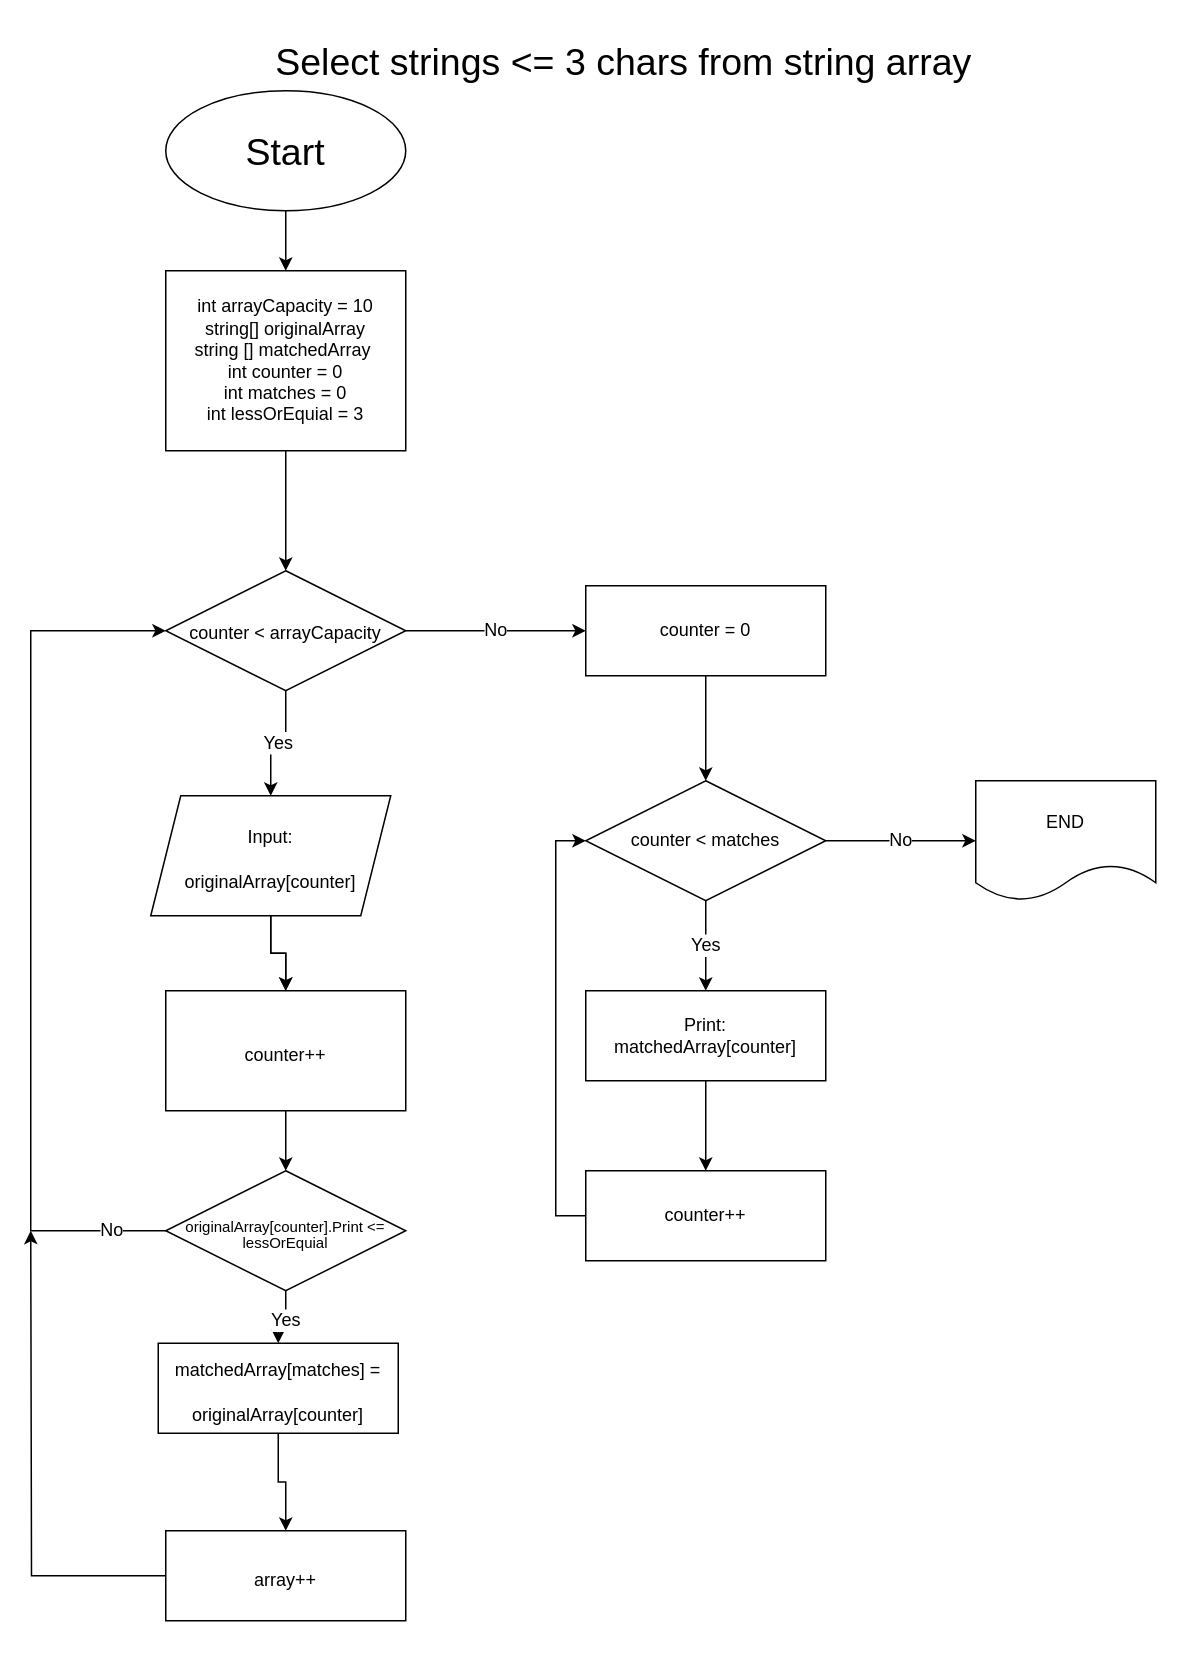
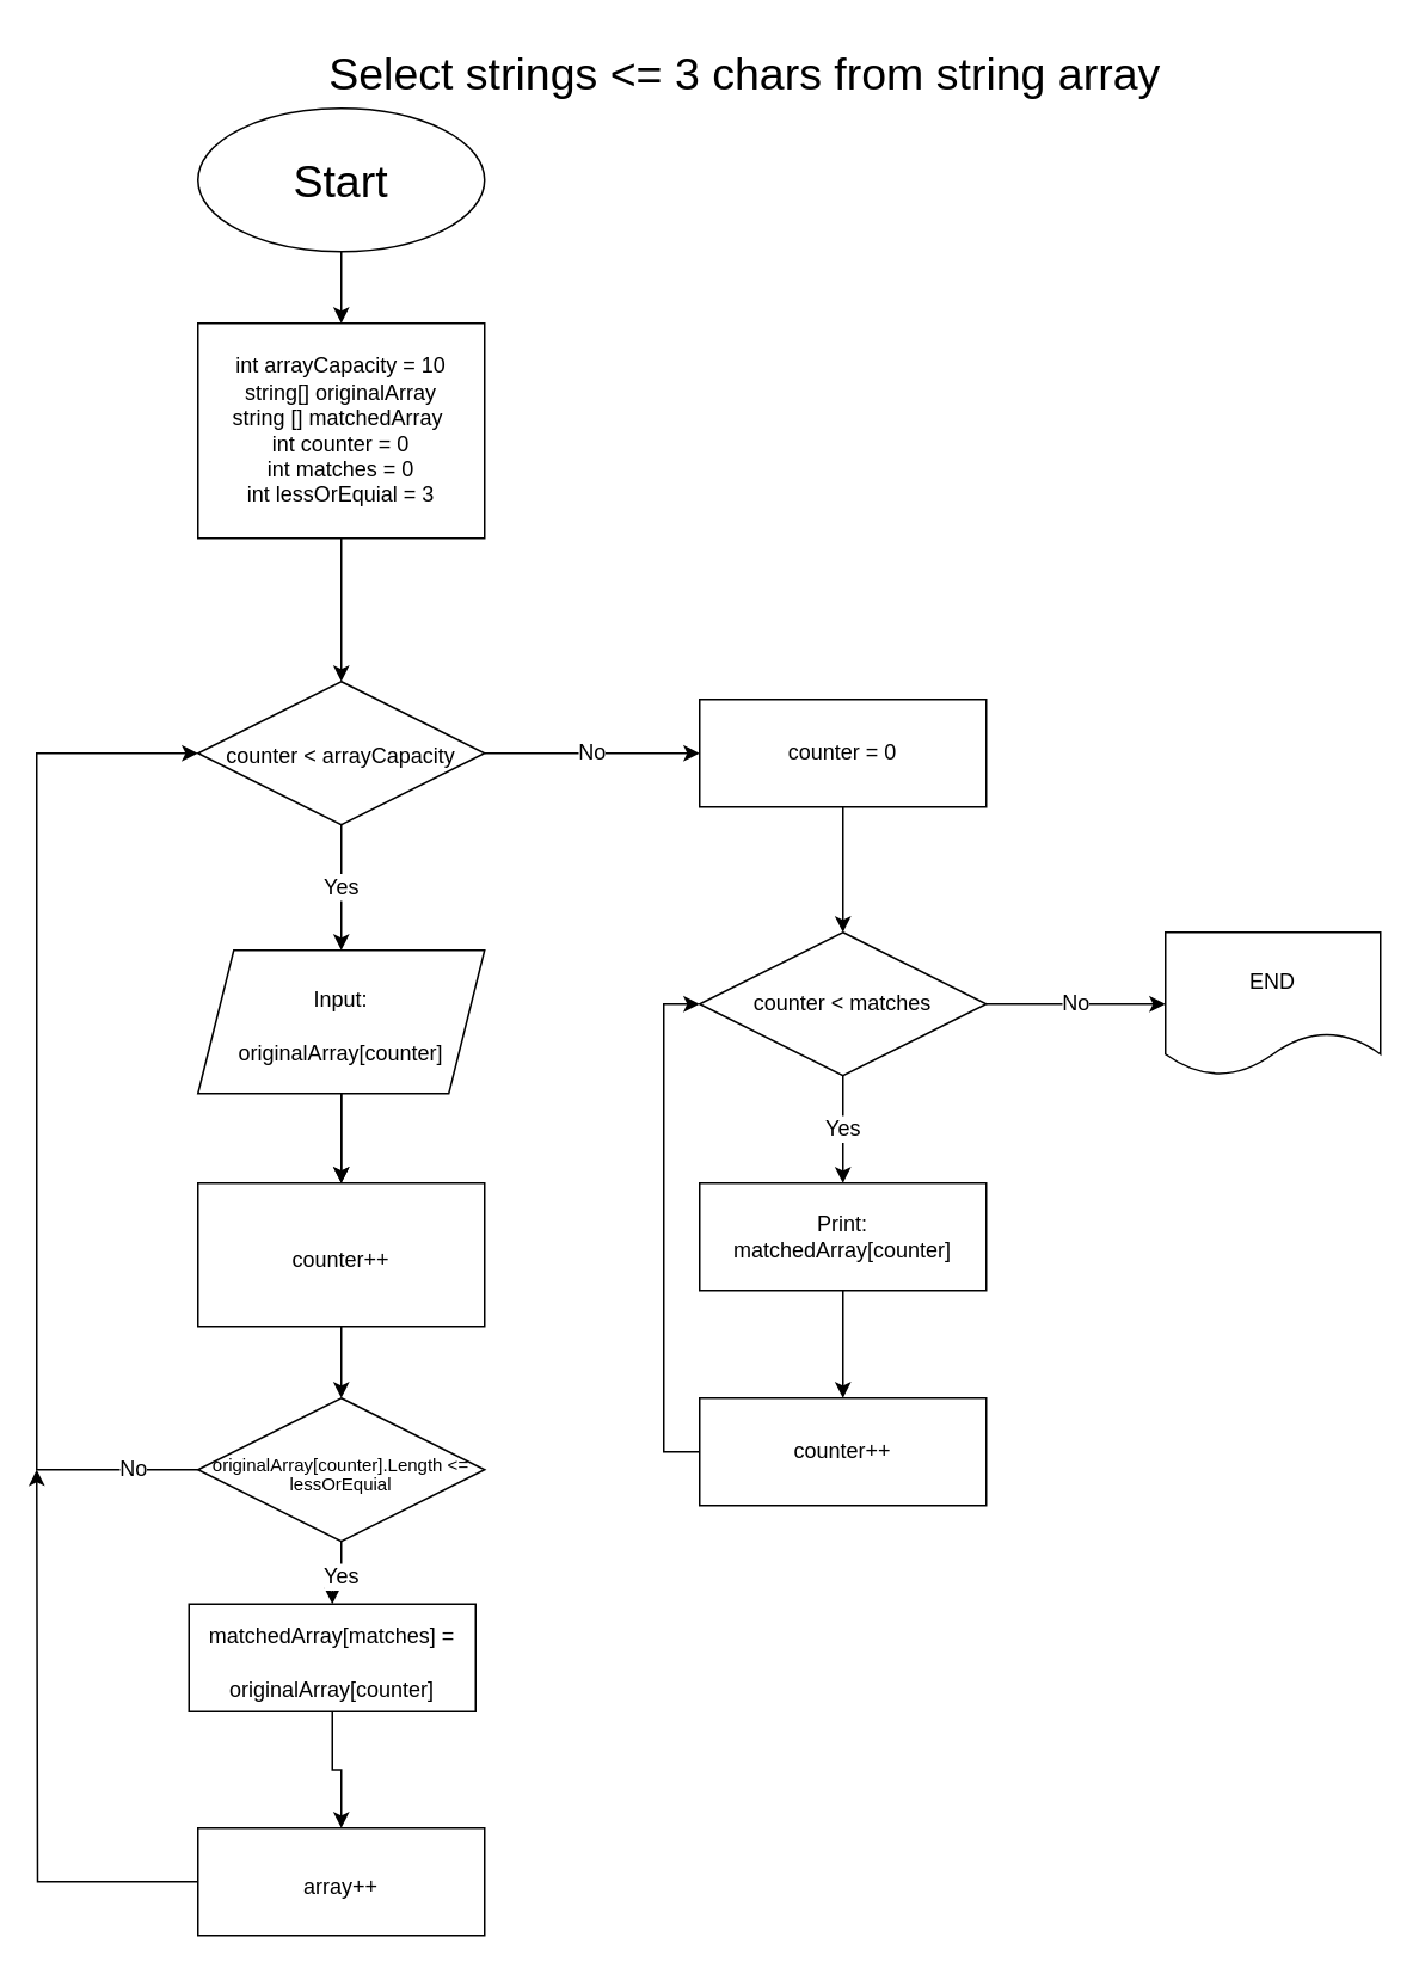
- <mxCell id="12" value="&lt;p style=&quot;line-height: 100%;&quot;&gt;&lt;font style=&quot;font-size: 12px;&quot;&gt;Input:&lt;br&gt;originalArray[counter]&lt;/font&gt;&lt;/p&gt;" style="shape=parallelogram;perimeter=parallelogramPerimeter;whiteSpace=wrap;html=1;fixedSize=1;fontSize=25;" vertex="1" parent="1"><mxGeometry x="100" y="530" width="160" height="80" as="geometry" /></mxCell>
+ <mxCell id="12" value="&lt;p style=&quot;line-height: 100%;&quot;&gt;&lt;font style=&quot;font-size: 12px;&quot;&gt;Input:&lt;br&gt;originalArray[counter]&lt;/font&gt;&lt;/p&gt;" style="shape=parallelogram;perimeter=parallelogramPerimeter;whiteSpace=wrap;html=1;fixedSize=1;fontSize=25;" vertex="1" parent="1"><mxGeometry x="110" y="530" width="160" height="80" as="geometry" /></mxCell>
- <mxCell id="18" value="&lt;p style=&quot;line-height: 18%;&quot;&gt;&lt;font size=&quot;1&quot;&gt;originalArray[counter].Print &amp;lt;= lessOrEquial&lt;/font&gt;&lt;/p&gt;" style="rhombus;whiteSpace=wrap;html=1;fontSize=25;spacing=2;" vertex="1" parent="1"><mxGeometry x="110" y="780" width="160" height="80" as="geometry" /></mxCell>
+ <mxCell id="18" value="&lt;p style=&quot;line-height: 18%;&quot;&gt;&lt;font size=&quot;1&quot;&gt;originalArray[counter].Length &amp;lt;= lessOrEquial&lt;/font&gt;&lt;/p&gt;" style="rhombus;whiteSpace=wrap;html=1;fontSize=25;spacing=2;" vertex="1" parent="1"><mxGeometry x="110" y="780" width="160" height="80" as="geometry" /></mxCell>
